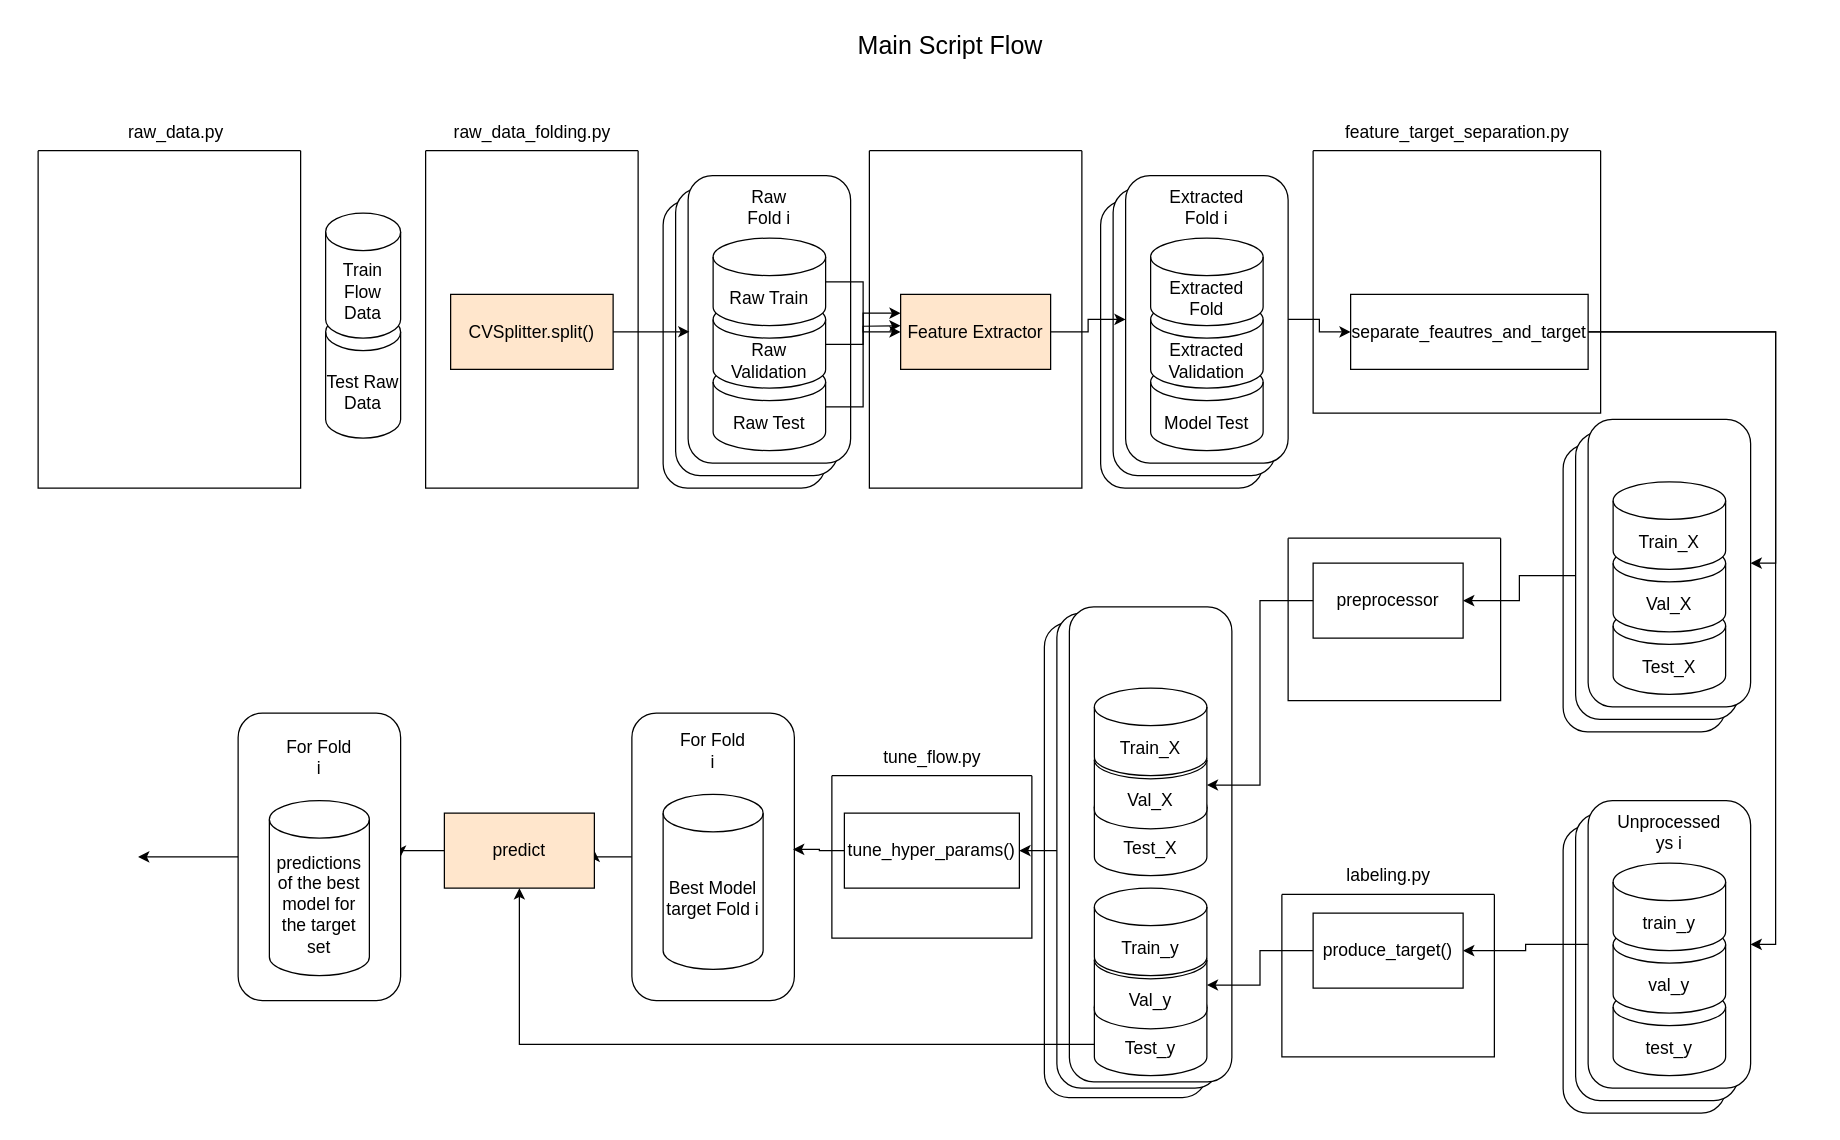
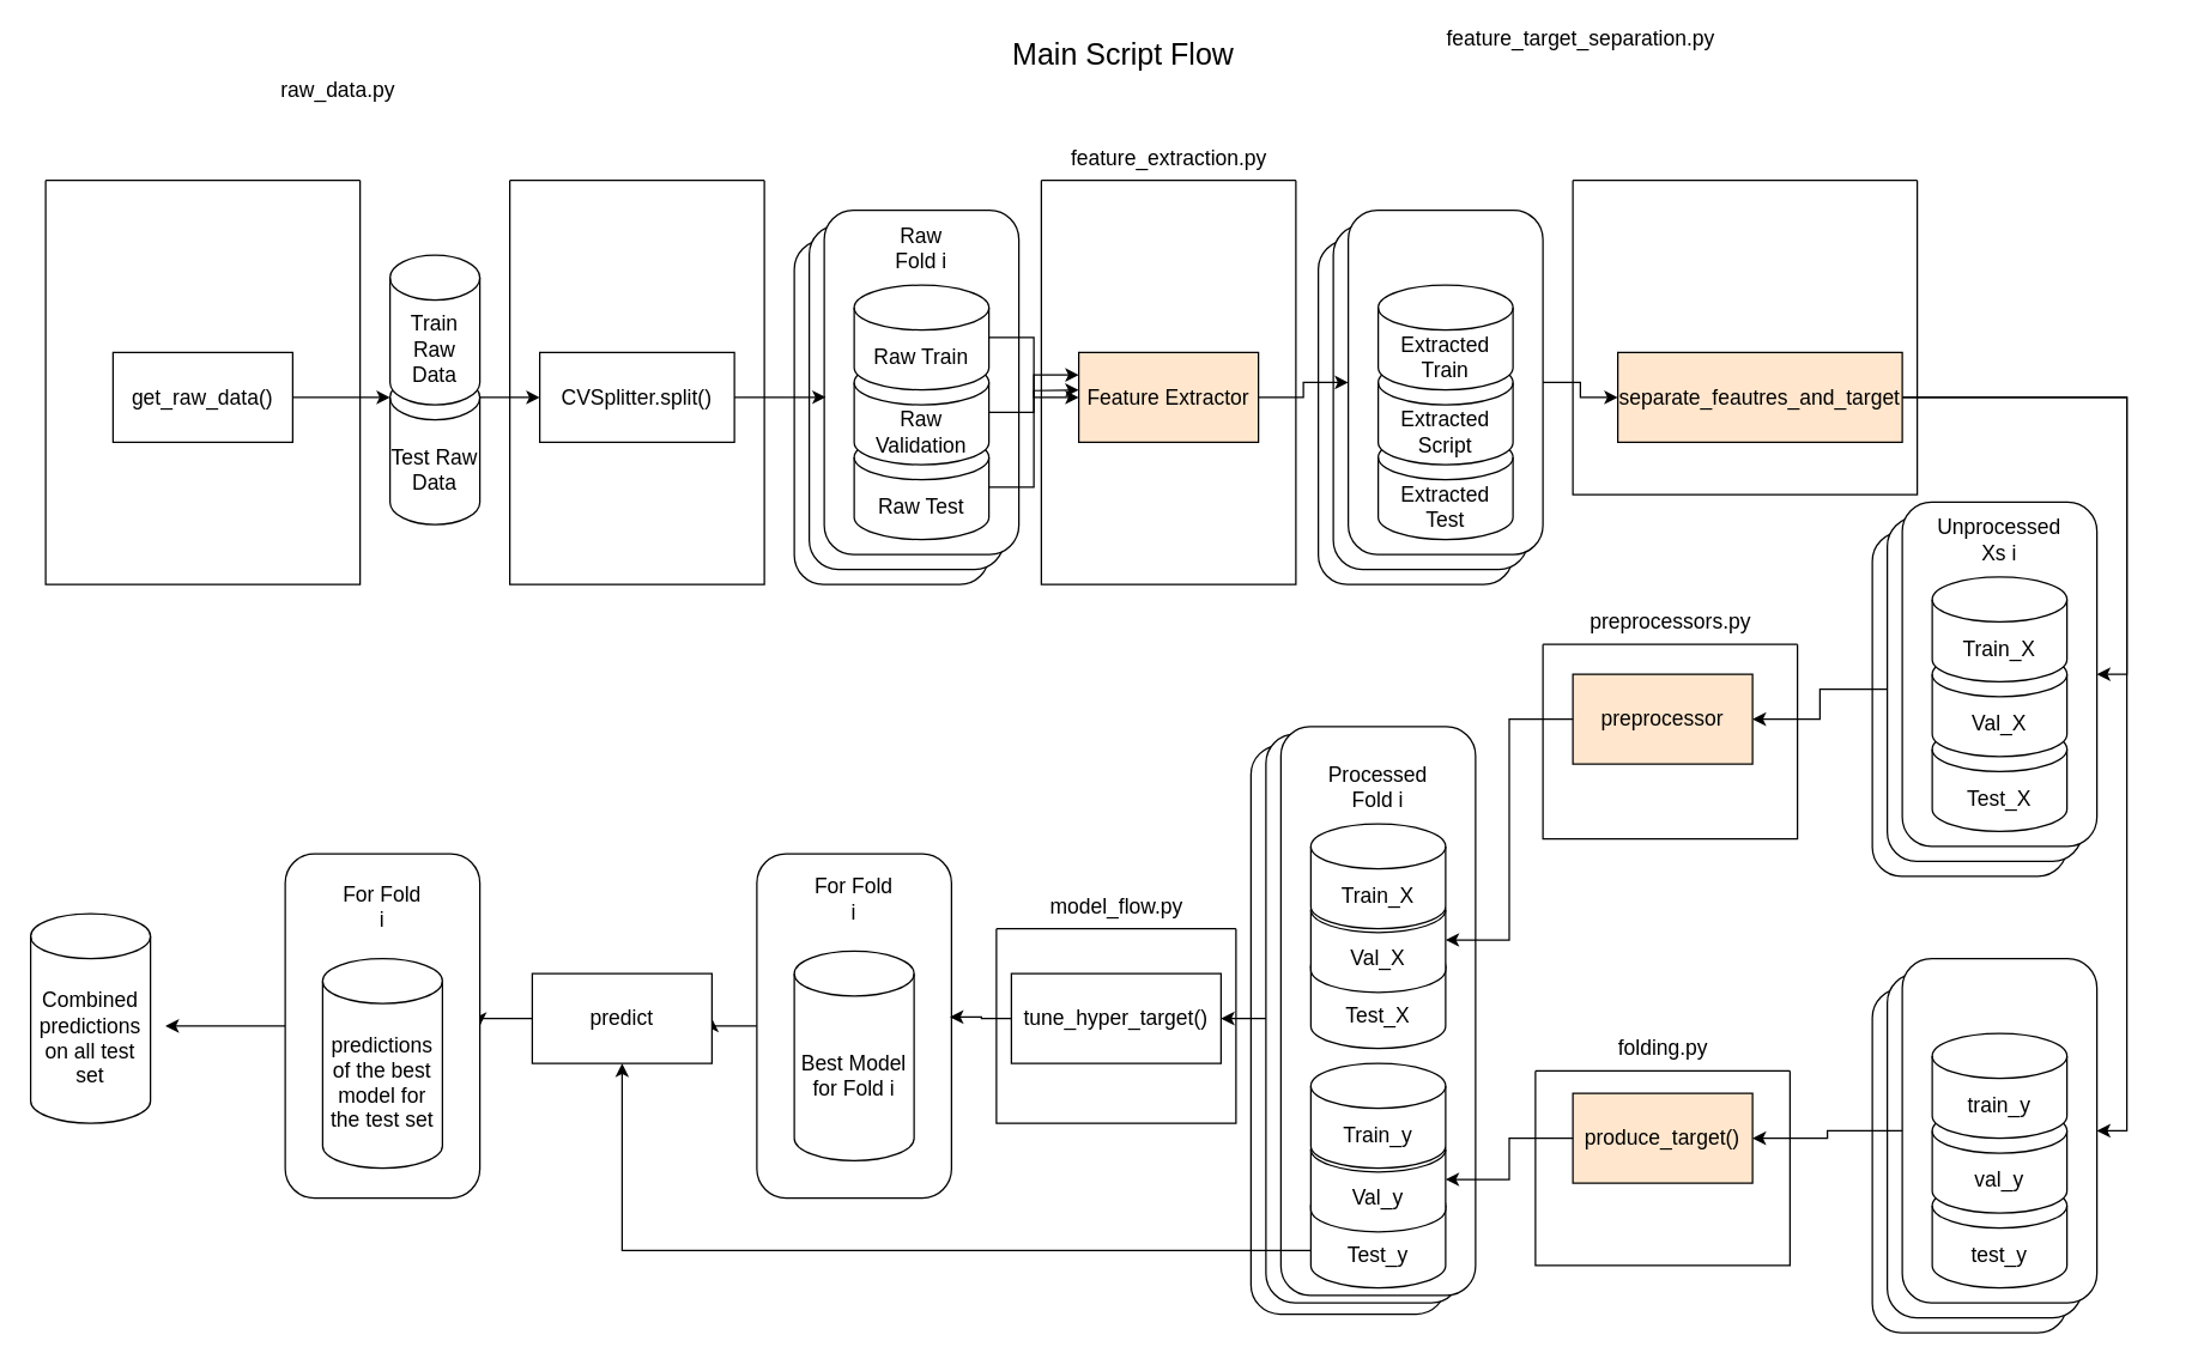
- <mxCell id="4" value="Main Script Flow" style="text;strokeColor=none;align=center;fillColor=none;html=1;verticalAlign=middle;rounded=0;fontSize=20;fontColor=#000000;labelBorderColor=none;labelBackgroundColor=none;whiteSpace=wrap;" vertex="1" parent="1"><mxGeometry x="590" y="20" width="340" height="30" as="geometry" /></mxCell>
+ <mxCell id="4" value="Main Script Flow" style="text;strokeColor=none;align=center;fillColor=none;html=1;verticalAlign=middle;rounded=0;fontSize=20;fontColor=#000000;labelBorderColor=none;labelBackgroundColor=none;whiteSpace=wrap;" vertex="1" parent="1"><mxGeometry x="580" y="20" width="340" height="30" as="geometry" /></mxCell>
- <mxCell id="7" value="raw_data.py" style="text;html=1;align=center;verticalAlign=middle;resizable=0;points=[];autosize=1;strokeColor=none;fillColor=none;fontSize=14;fontColor=#000000;labelBorderColor=none;labelBackgroundColor=none;" vertex="1" parent="1"><mxGeometry x="90" y="90" width="100" height="30" as="geometry" /></mxCell>
+ <mxCell id="7" value="raw_data.py" style="text;html=1;align=center;verticalAlign=middle;resizable=0;points=[];autosize=1;strokeColor=none;fillColor=none;fontSize=14;fontColor=#000000;labelBorderColor=none;labelBackgroundColor=none;" vertex="1" parent="1"><mxGeometry x="175" y="45" width="100" height="30" as="geometry" /></mxCell>
- <mxCell id="92" value="raw_data_folding.py" style="text;html=1;align=center;verticalAlign=middle;resizable=0;points=[];autosize=1;strokeColor=none;fillColor=none;fontSize=14;fontColor=#000000;labelBorderColor=none;labelBackgroundColor=none;" vertex="1" parent="1"><mxGeometry x="350" y="90" width="150" height="30" as="geometry" /></mxCell>
+ <mxCell id="94" value="feature_extraction.py" style="text;html=1;align=center;verticalAlign=middle;resizable=0;points=[];autosize=1;strokeColor=none;fillColor=none;fontSize=14;fontColor=#000000;labelBorderColor=none;labelBackgroundColor=none;" vertex="1" parent="1"><mxGeometry x="705" y="90" width="150" height="30" as="geometry" /></mxCell>
- <mxCell id="96" value="feature_target_separation.py" style="text;html=1;align=center;verticalAlign=middle;resizable=0;points=[];autosize=1;strokeColor=none;fillColor=none;fontSize=14;fontColor=#000000;labelBorderColor=none;labelBackgroundColor=none;" vertex="1" parent="1"><mxGeometry x="1065" y="90" width="200" height="30" as="geometry" /></mxCell>
+ <mxCell id="96" value="feature_target_separation.py" style="text;html=1;align=center;verticalAlign=middle;resizable=0;points=[];autosize=1;strokeColor=none;fillColor=none;fontSize=14;fontColor=#000000;labelBorderColor=none;labelBackgroundColor=none;" vertex="1" parent="1"><mxGeometry x="955" y="10" width="200" height="30" as="geometry" /></mxCell>
- <mxCell id="33" value="Extracted Fold i" style="text;strokeColor=none;align=center;fillColor=none;html=1;verticalAlign=middle;rounded=0;fontColor=#000000;labelBorderColor=none;labelBackgroundColor=none;whiteSpace=wrap;fontSize=14;" vertex="1" parent="26"><mxGeometry x="55" y="10" width="60" height="30" as="geometry" /></mxCell>
- <mxCell id="10" value="Train Flow Data" style="shape=cylinder3;html=1;boundedLbl=1;backgroundOutline=1;size=15;fontColor=#000000;labelBorderColor=none;labelBackgroundColor=none;whiteSpace=wrap;fontSize=14;" vertex="1" parent="8"><mxGeometry width="60" height="100" as="geometry" /></mxCell>
+ <mxCell id="10" value="Train Raw Data" style="shape=cylinder3;html=1;boundedLbl=1;backgroundOutline=1;size=15;fontColor=#000000;labelBorderColor=none;labelBackgroundColor=none;whiteSpace=wrap;fontSize=14;" vertex="1" parent="8"><mxGeometry width="60" height="100" as="geometry" /></mxCell>
- <mxCell id="32" value="Extracted Fold" style="shape=cylinder3;html=1;boundedLbl=1;backgroundOutline=1;size=15;fontColor=#000000;labelBorderColor=none;labelBackgroundColor=none;whiteSpace=wrap;fontSize=14;" vertex="1" parent="26"><mxGeometry x="40" y="50" width="90" height="70" as="geometry" /></mxCell>
+ <mxCell id="32" value="Extracted Train" style="shape=cylinder3;html=1;boundedLbl=1;backgroundOutline=1;size=15;fontColor=#000000;labelBorderColor=none;labelBackgroundColor=none;whiteSpace=wrap;fontSize=14;" vertex="1" parent="26"><mxGeometry x="40" y="50" width="90" height="70" as="geometry" /></mxCell>
+ <mxCell id="6" value="get_raw_data()" style="rounded=0;html=1;fontColor=#000000;labelBorderColor=none;labelBackgroundColor=none;whiteSpace=wrap;fontSize=14;" vertex="1" parent="5"><mxGeometry x="45" y="115" width="120" height="60" as="geometry" /></mxCell>
+ <mxCell id="88" style="edgeStyle=orthogonalEdgeStyle;rounded=0;orthogonalLoop=1;jettySize=auto;html=1;exitX=1;exitY=0.5;exitDx=0;exitDy=0;entryX=0;entryY=0;entryDx=0;entryDy=15;entryPerimeter=0;fontColor=#000000;labelBorderColor=none;labelBackgroundColor=none;fontSize=14;" edge="1" parent="1" source="6" target="9"><mxGeometry relative="1" as="geometry" /></mxCell>
+ <mxCell id="89" style="edgeStyle=orthogonalEdgeStyle;rounded=0;orthogonalLoop=1;jettySize=auto;html=1;exitX=1;exitY=0;exitDx=0;exitDy=15;exitPerimeter=0;entryX=0;entryY=0.5;entryDx=0;entryDy=0;fontColor=#000000;labelBorderColor=none;labelBackgroundColor=none;fontSize=14;" edge="1" parent="1" source="9" target="11"><mxGeometry relative="1" as="geometry" /></mxCell>
- <mxCell id="11" value="&lt;div style=&quot;font-size: 14px;&quot;&gt;&lt;p style=&quot;font-size: 14px;&quot;&gt;CVSplitter.split()&lt;/p&gt;&lt;/div&gt;" style="rounded=0;html=1;fontColor=#000000;labelBorderColor=none;labelBackgroundColor=none;whiteSpace=wrap;fontSize=14;fillColor=#ffe6cc;" vertex="1" parent="1"><mxGeometry x="360" y="235" width="130" height="60" as="geometry" /></mxCell>
+ <mxCell id="11" value="&lt;div style=&quot;font-size: 14px;&quot;&gt;&lt;p style=&quot;font-size: 14px;&quot;&gt;CVSplitter.split()&lt;/p&gt;&lt;/div&gt;" style="rounded=0;html=1;fontColor=#000000;labelBorderColor=none;labelBackgroundColor=none;whiteSpace=wrap;fontSize=14;" vertex="1" parent="1"><mxGeometry x="360" y="235" width="130" height="60" as="geometry" /></mxCell>
- <mxCell id="36" value="separate_feautres_and_target" style="rounded=0;html=1;fontColor=#000000;labelBorderColor=none;labelBackgroundColor=none;whiteSpace=wrap;fontSize=14;" vertex="1" parent="1"><mxGeometry x="1080" y="235" width="190" height="60" as="geometry" /></mxCell>
+ <mxCell id="36" value="separate_feautres_and_target" style="rounded=0;html=1;fontColor=#000000;labelBorderColor=none;labelBackgroundColor=none;whiteSpace=wrap;fontSize=14;fillColor=#ffe6cc;" vertex="1" parent="1"><mxGeometry x="1080" y="235" width="190" height="60" as="geometry" /></mxCell>
- <mxCell id="31" value="Extracted Validation" style="shape=cylinder3;html=1;boundedLbl=1;backgroundOutline=1;size=15;fontColor=#000000;labelBorderColor=none;labelBackgroundColor=none;whiteSpace=wrap;fontSize=14;" vertex="1" parent="26"><mxGeometry x="40" y="100" width="90" height="70" as="geometry" /></mxCell>
+ <mxCell id="31" value="Extracted Script" style="shape=cylinder3;html=1;boundedLbl=1;backgroundOutline=1;size=15;fontColor=#000000;labelBorderColor=none;labelBackgroundColor=none;whiteSpace=wrap;fontSize=14;" vertex="1" parent="26"><mxGeometry x="40" y="100" width="90" height="70" as="geometry" /></mxCell>
- <mxCell id="30" value="Model Test" style="shape=cylinder3;html=1;boundedLbl=1;backgroundOutline=1;size=15;fontColor=#000000;labelBorderColor=none;labelBackgroundColor=none;whiteSpace=wrap;fontSize=14;" vertex="1" parent="26"><mxGeometry x="40" y="150" width="90" height="70" as="geometry" /></mxCell>
+ <mxCell id="30" value="Extracted Test" style="shape=cylinder3;html=1;boundedLbl=1;backgroundOutline=1;size=15;fontColor=#000000;labelBorderColor=none;labelBackgroundColor=none;whiteSpace=wrap;fontSize=14;" vertex="1" parent="26"><mxGeometry x="40" y="150" width="90" height="70" as="geometry" /></mxCell>
+ <mxCell id="44" value="Unprocessed Xs i" style="text;strokeColor=none;align=center;fillColor=none;html=1;verticalAlign=middle;rounded=0;fontColor=#000000;labelBorderColor=none;labelBackgroundColor=none;whiteSpace=wrap;fontSize=14;" vertex="1" parent="37"><mxGeometry x="55" y="10" width="60" height="30" as="geometry" /></mxCell>
+ <mxCell id="98" value="preprocessors.py" style="text;html=1;align=center;verticalAlign=middle;resizable=0;points=[];autosize=1;strokeColor=none;fillColor=none;fontSize=14;fontColor=#000000;labelBorderColor=none;labelBackgroundColor=none;" vertex="1" parent="1"><mxGeometry x="1050" y="400" width="130" height="30" as="geometry" /></mxCell>
- <mxCell id="45" value="preprocessor" style="rounded=0;html=1;fontColor=#000000;labelBorderColor=none;labelBackgroundColor=none;whiteSpace=wrap;fontSize=14;" vertex="1" parent="1"><mxGeometry x="1050" y="450" width="120" height="60" as="geometry" /></mxCell>
+ <mxCell id="45" value="preprocessor" style="rounded=0;html=1;fontColor=#000000;labelBorderColor=none;labelBackgroundColor=none;whiteSpace=wrap;fontSize=14;fillColor=#ffe6cc;" vertex="1" parent="1"><mxGeometry x="1050" y="450" width="120" height="60" as="geometry" /></mxCell>
+ <mxCell id="63" value="Processed Fold i" style="text;strokeColor=none;align=center;fillColor=none;html=1;verticalAlign=middle;rounded=0;fontColor=#000000;labelBorderColor=none;labelBackgroundColor=none;whiteSpace=wrap;fontSize=14;" vertex="1" parent="56"><mxGeometry x="40" y="10" width="60" height="30" as="geometry" /></mxCell>
- <mxCell id="103" value="tune_flow.py" style="text;html=1;align=center;verticalAlign=middle;resizable=0;points=[];autosize=1;strokeColor=none;fillColor=none;fontSize=14;fontColor=#000000;labelBorderColor=none;labelBackgroundColor=none;" vertex="1" parent="1"><mxGeometry x="690" y="590" width="110" height="30" as="geometry" /></mxCell>
+ <mxCell id="103" value="model_flow.py" style="text;html=1;align=center;verticalAlign=middle;resizable=0;points=[];autosize=1;strokeColor=none;fillColor=none;fontSize=14;fontColor=#000000;labelBorderColor=none;labelBackgroundColor=none;" vertex="1" parent="1"><mxGeometry x="690" y="590" width="110" height="30" as="geometry" /></mxCell>
- <mxCell id="53" value="Unprocessed ys i" style="text;strokeColor=none;align=center;fillColor=none;html=1;verticalAlign=middle;rounded=0;fontColor=#000000;labelBorderColor=none;labelBackgroundColor=none;whiteSpace=wrap;fontSize=14;" vertex="1" parent="46"><mxGeometry x="55" y="10" width="60" height="30" as="geometry" /></mxCell>
+ <mxCell id="82" value="Combined predictions on all test set" style="shape=cylinder3;html=1;boundedLbl=1;backgroundOutline=1;size=15;fontColor=#000000;labelBorderColor=none;labelBackgroundColor=none;whiteSpace=wrap;fontSize=14;" vertex="1" parent="1"><mxGeometry x="20" y="610" width="80" height="140" as="geometry" /></mxCell>
- <mxCell id="76" value="predict" style="rounded=0;html=1;fontColor=#000000;labelBorderColor=none;labelBackgroundColor=none;whiteSpace=wrap;fontSize=14;fillColor=#ffe6cc;" vertex="1" parent="1"><mxGeometry x="355" y="650" width="120" height="60" as="geometry" /></mxCell>
+ <mxCell id="76" value="predict" style="rounded=0;html=1;fontColor=#000000;labelBorderColor=none;labelBackgroundColor=none;whiteSpace=wrap;fontSize=14;" vertex="1" parent="1"><mxGeometry x="355" y="650" width="120" height="60" as="geometry" /></mxCell>
- <mxCell id="102" value="tune_hyper_params()" style="rounded=0;html=1;fontColor=#000000;labelBorderColor=none;labelBackgroundColor=none;whiteSpace=wrap;fontSize=14;" vertex="1" parent="101"><mxGeometry x="10" y="30" width="140" height="60" as="geometry" /></mxCell>
+ <mxCell id="102" value="tune_hyper_target()" style="rounded=0;html=1;fontColor=#000000;labelBorderColor=none;labelBackgroundColor=none;whiteSpace=wrap;fontSize=14;" vertex="1" parent="101"><mxGeometry x="10" y="30" width="140" height="60" as="geometry" /></mxCell>
- <mxCell id="100" value="labeling.py" style="text;html=1;align=center;verticalAlign=middle;resizable=0;points=[];autosize=1;strokeColor=none;fillColor=none;fontSize=14;fontColor=#000000;labelBorderColor=none;labelBackgroundColor=none;" vertex="1" parent="1"><mxGeometry x="1065" y="685" width="90" height="30" as="geometry" /></mxCell>
+ <mxCell id="100" value="folding.py" style="text;html=1;align=center;verticalAlign=middle;resizable=0;points=[];autosize=1;strokeColor=none;fillColor=none;fontSize=14;fontColor=#000000;labelBorderColor=none;labelBackgroundColor=none;" vertex="1" parent="1"><mxGeometry x="1065" y="685" width="90" height="30" as="geometry" /></mxCell>
- <mxCell id="72" value="Best Model target Fold i" style="shape=cylinder3;html=1;boundedLbl=1;backgroundOutline=1;size=15;fontColor=#000000;labelBorderColor=none;labelBackgroundColor=none;whiteSpace=wrap;fontSize=14;" vertex="1" parent="1"><mxGeometry x="530" y="635" width="80" height="140" as="geometry" /></mxCell>
+ <mxCell id="72" value="Best Model for Fold i" style="shape=cylinder3;html=1;boundedLbl=1;backgroundOutline=1;size=15;fontColor=#000000;labelBorderColor=none;labelBackgroundColor=none;whiteSpace=wrap;fontSize=14;" vertex="1" parent="1"><mxGeometry x="530" y="635" width="80" height="140" as="geometry" /></mxCell>
- <mxCell id="80" value="predictions of the best model for the target set" style="shape=cylinder3;html=1;boundedLbl=1;backgroundOutline=1;size=15;fontColor=#000000;labelBorderColor=none;labelBackgroundColor=none;whiteSpace=wrap;fontSize=14;" vertex="1" parent="77"><mxGeometry x="25" y="70" width="80" height="140" as="geometry" /></mxCell>
+ <mxCell id="80" value="predictions of the best model for the test set" style="shape=cylinder3;html=1;boundedLbl=1;backgroundOutline=1;size=15;fontColor=#000000;labelBorderColor=none;labelBackgroundColor=none;whiteSpace=wrap;fontSize=14;" vertex="1" parent="77"><mxGeometry x="25" y="70" width="80" height="140" as="geometry" /></mxCell>
- <mxCell id="54" value="produce_target()" style="rounded=0;html=1;fontColor=#000000;labelBorderColor=none;labelBackgroundColor=none;whiteSpace=wrap;fontSize=14;" vertex="1" parent="1"><mxGeometry x="1050" y="730" width="120" height="60" as="geometry" /></mxCell>
+ <mxCell id="54" value="produce_target()" style="rounded=0;html=1;fontColor=#000000;labelBorderColor=none;labelBackgroundColor=none;whiteSpace=wrap;fontSize=14;fillColor=#ffe6cc;" vertex="1" parent="1"><mxGeometry x="1050" y="730" width="120" height="60" as="geometry" /></mxCell>
